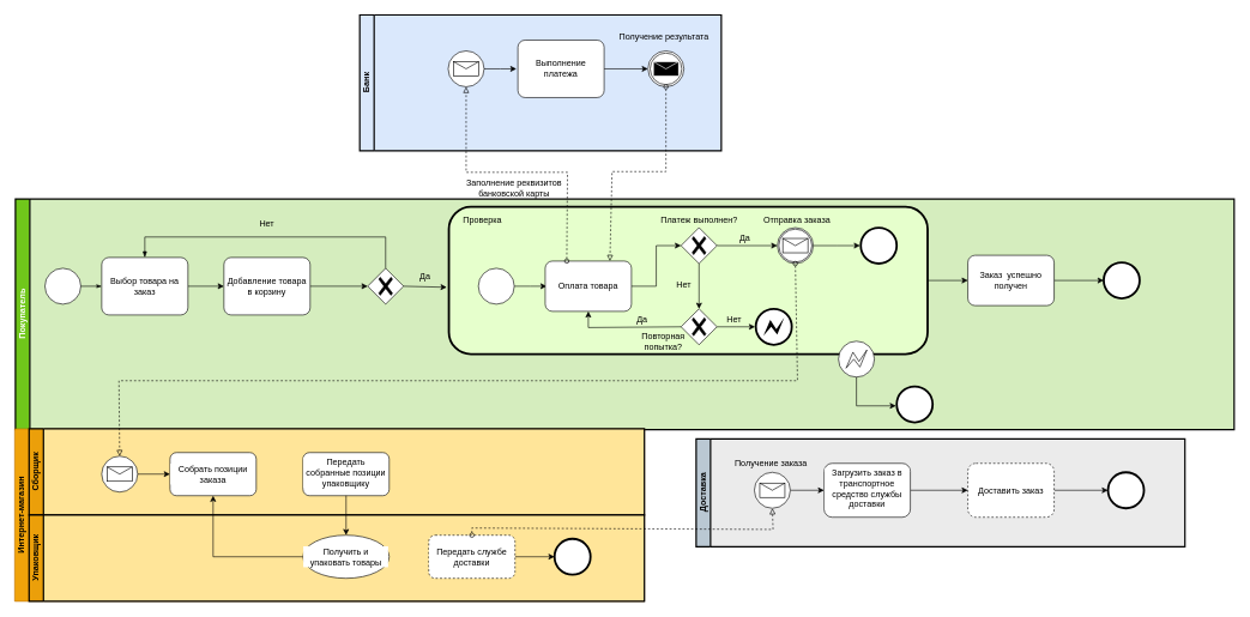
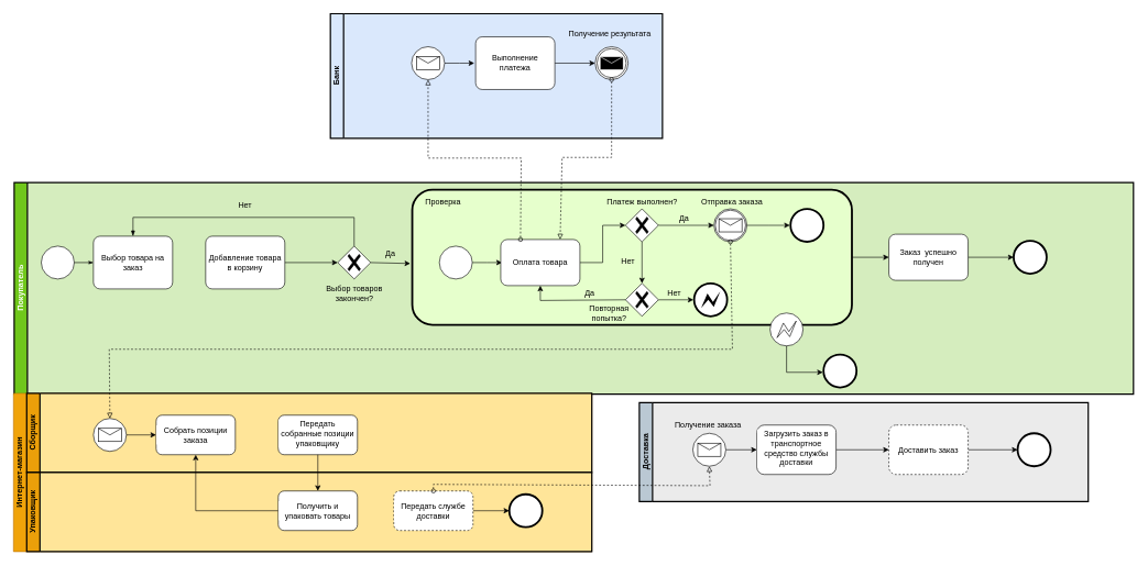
- <mxCell id="59" value="Заполнение реквизитов банковской карты" style="text;html=1;strokeColor=none;fillColor=none;align=center;verticalAlign=middle;whiteSpace=wrap;rounded=0;" vertex="1" parent="1"><mxGeometry x="646" y="246" width="138" height="30" as="geometry" /></mxCell>
- <mxCell id="21" value="" style="edgeStyle=orthogonalEdgeStyle;rounded=0;orthogonalLoop=1;jettySize=auto;html=1;" edge="1" parent="18" source="22" target="24"><mxGeometry relative="1" as="geometry" /></mxCell>
+ <mxCell id="26" value="Выбор товаров закончен?" style="text;html=1;strokeColor=none;fillColor=none;align=center;verticalAlign=middle;whiteSpace=wrap;rounded=0;" vertex="1" parent="18"><mxGeometry x="467.5" y="153" width="95" height="30" as="geometry" /></mxCell>
- <mxCell id="70" value="Получить и упаковать товары" style="ellipse;whiteSpace=wrap;html=1;verticalAlign=middle;labelBackgroundColor=#ffffff;" vertex="1" parent="68"><mxGeometry x="381" y="28" width="120" height="60" as="geometry" /></mxCell>
+ <mxCell id="70" value="Получить и упаковать товары" style="whiteSpace=wrap;html=1;verticalAlign=middle;rounded=1;labelBackgroundColor=#ffffff;" vertex="1" parent="68"><mxGeometry x="381" y="28" width="120" height="60" as="geometry" /></mxCell>
